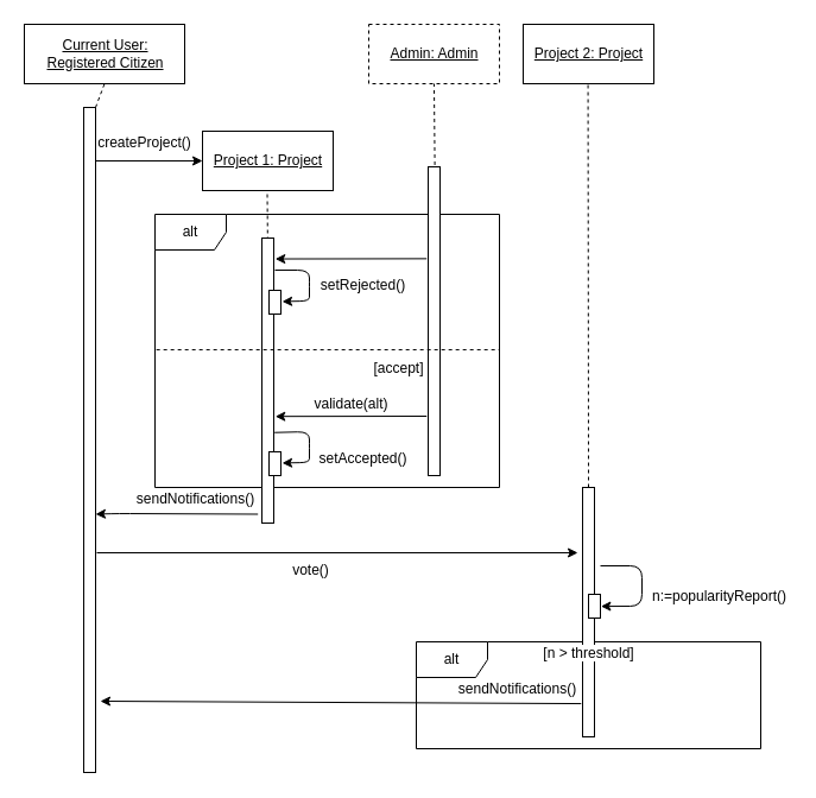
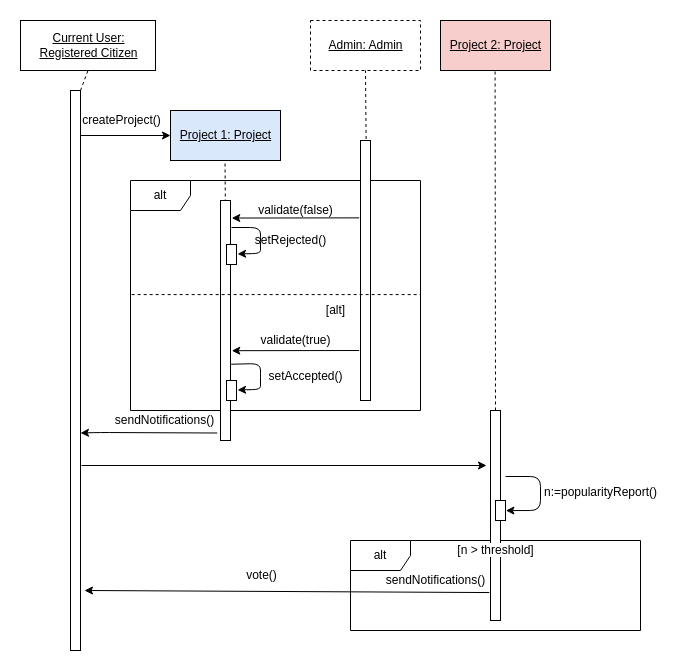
- <mxCell id="23" value="&lt;u&gt;Project 2: Project&lt;/u&gt;" style="html=1;" parent="1" vertex="1"><mxGeometry x="440" y="20" width="110" height="50" as="geometry" /></mxCell>
+ <mxCell id="23" value="&lt;u&gt;Project 2: Project&lt;/u&gt;" style="html=1;fillColor=#f8cecc;" parent="1" vertex="1"><mxGeometry x="440" y="20" width="110" height="50" as="geometry" /></mxCell>
- <mxCell id="7" value="&lt;u&gt;Project 1: Project&lt;/u&gt;" style="html=1;" parent="1" vertex="1"><mxGeometry x="170" y="110" width="110" height="50" as="geometry" /></mxCell>
+ <mxCell id="7" value="&lt;u&gt;Project 1: Project&lt;/u&gt;" style="html=1;fillColor=#dae8fc;" parent="1" vertex="1"><mxGeometry x="170" y="110" width="110" height="50" as="geometry" /></mxCell>
+ <mxCell id="19" value="validate(false)" style="text;html=1;align=center;verticalAlign=middle;resizable=0;points=[];autosize=1;" parent="1" vertex="1"><mxGeometry x="250" y="200" width="90" height="20" as="geometry" /></mxCell>
- <mxCell id="28" value="setRejected()" style="text;html=1;align=center;verticalAlign=middle;resizable=0;points=[];autosize=1;" parent="1" vertex="1"><mxGeometry x="260" y="230" width="90" height="20" as="geometry" /></mxCell>
+ <mxCell id="28" value="setRejected()" style="text;html=1;align=center;verticalAlign=middle;resizable=0;points=[];autosize=1;" parent="1" vertex="1"><mxGeometry x="245" y="230" width="90" height="20" as="geometry" /></mxCell>
- <mxCell id="15" value="[accept]" style="text;html=1;align=center;verticalAlign=middle;resizable=0;points=[];autosize=1;" parent="1" vertex="1"><mxGeometry x="305" y="300" width="60" height="20" as="geometry" /></mxCell>
+ <mxCell id="15" value="[alt]" style="text;html=1;align=center;verticalAlign=middle;resizable=0;points=[];autosize=1;" parent="1" vertex="1"><mxGeometry x="305" y="300" width="60" height="20" as="geometry" /></mxCell>
- <mxCell id="17" value="validate(alt)" style="text;html=1;align=center;verticalAlign=middle;resizable=0;points=[];autosize=1;" parent="1" vertex="1"><mxGeometry x="250" y="330" width="90" height="20" as="geometry" /></mxCell>
+ <mxCell id="17" value="validate(true)" style="text;html=1;align=center;verticalAlign=middle;resizable=0;points=[];autosize=1;" parent="1" vertex="1"><mxGeometry x="250" y="330" width="90" height="20" as="geometry" /></mxCell>
- <mxCell id="31" value="setAccepted()" style="text;html=1;align=center;verticalAlign=middle;resizable=0;points=[];autosize=1;" parent="1" vertex="1"><mxGeometry x="260" y="376" width="90" height="20" as="geometry" /></mxCell>
+ <mxCell id="31" value="setAccepted()" style="text;html=1;align=center;verticalAlign=middle;resizable=0;points=[];autosize=1;" parent="1" vertex="1"><mxGeometry x="260" y="366" width="90" height="20" as="geometry" /></mxCell>
- <mxCell id="33" value="vote()" style="text;html=1;align=center;verticalAlign=middle;resizable=0;points=[];autosize=1;" parent="1" vertex="1"><mxGeometry x="236" y="470" width="50" height="20" as="geometry" /></mxCell>
+ <mxCell id="33" value="vote()" style="text;html=1;align=center;verticalAlign=middle;resizable=0;points=[];autosize=1;" parent="1" vertex="1"><mxGeometry x="236" y="565" width="50" height="20" as="geometry" /></mxCell>
- <mxCell id="36" value="n:=popularityReport()" style="text;html=1;align=center;verticalAlign=middle;resizable=0;points=[];autosize=1;" parent="1" vertex="1"><mxGeometry x="540" y="492" width="130" height="20" as="geometry" /></mxCell>
+ <mxCell id="36" value="n:=popularityReport()" style="text;html=1;align=center;verticalAlign=middle;resizable=0;points=[];autosize=1;" parent="1" vertex="1"><mxGeometry x="535" y="482" width="130" height="20" as="geometry" /></mxCell>
